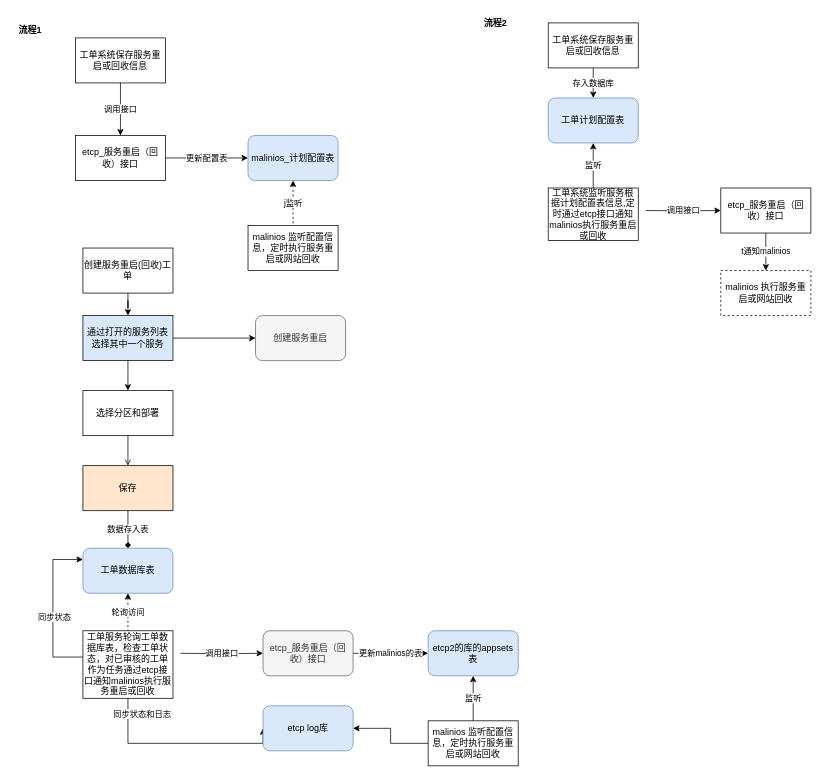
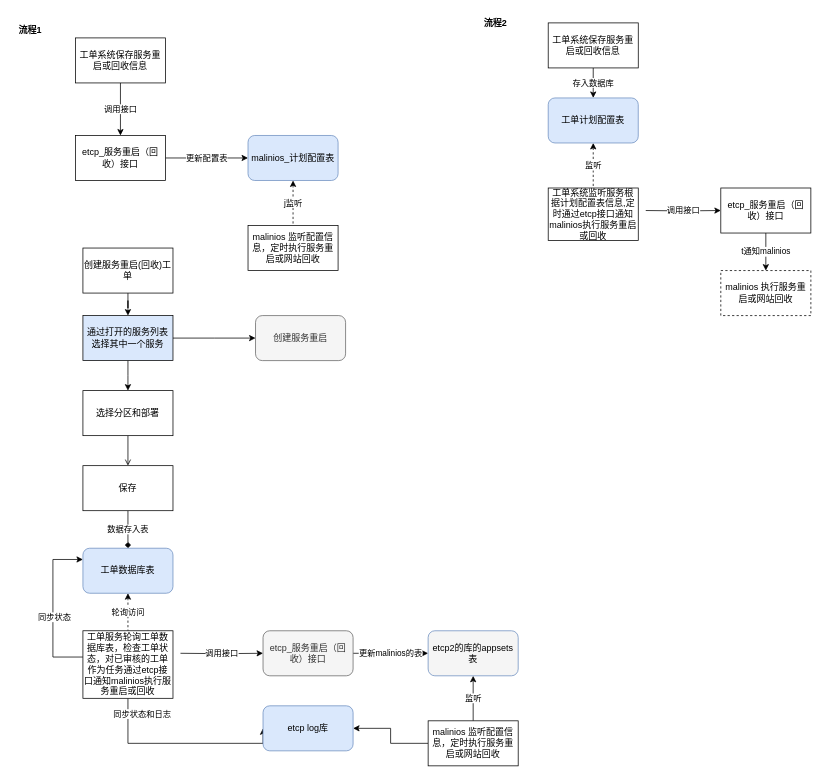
- <mxCell id="15" value="监听" style="edgeStyle=orthogonalEdgeStyle;rounded=0;orthogonalLoop=1;jettySize=auto;html=1;entryX=0.5;entryY=0;entryDx=0;entryDy=0;dashed=0;startArrow=classic;startFill=1;endArrow=none;endFill=0;" edge="1" parent="1" source="16" target="17"><mxGeometry relative="1" as="geometry" /></mxCell>
+ <mxCell id="15" value="监听" style="edgeStyle=orthogonalEdgeStyle;rounded=0;orthogonalLoop=1;jettySize=auto;html=1;entryX=0.5;entryY=0;entryDx=0;entryDy=0;dashed=1;startArrow=classic;startFill=1;endArrow=none;endFill=0;" edge="1" parent="1" source="16" target="17"><mxGeometry relative="1" as="geometry" /></mxCell>
- <mxCell id="21" value="保存" style="rounded=0;whiteSpace=wrap;html=1;fillColor=#ffe6cc;" vertex="1" parent="1"><mxGeometry x="110" y="620" width="120" height="60" as="geometry" /></mxCell>
+ <mxCell id="21" value="保存" style="rounded=0;whiteSpace=wrap;html=1;" vertex="1" parent="1"><mxGeometry x="110" y="620" width="120" height="60" as="geometry" /></mxCell>
- <mxCell id="35" value="etcp2的库的appsets表" style="rounded=1;whiteSpace=wrap;html=1;fillColor=#dae8fc;strokeColor=#6c8ebf;" vertex="1" parent="1"><mxGeometry x="570" y="840" width="120" height="60" as="geometry" /></mxCell>
+ <mxCell id="35" value="etcp2的库的appsets表" style="rounded=1;whiteSpace=wrap;html=1;fillColor=#f5f5f5;strokeColor=#6c8ebf;" vertex="1" parent="1"><mxGeometry x="570" y="840" width="120" height="60" as="geometry" /></mxCell>
